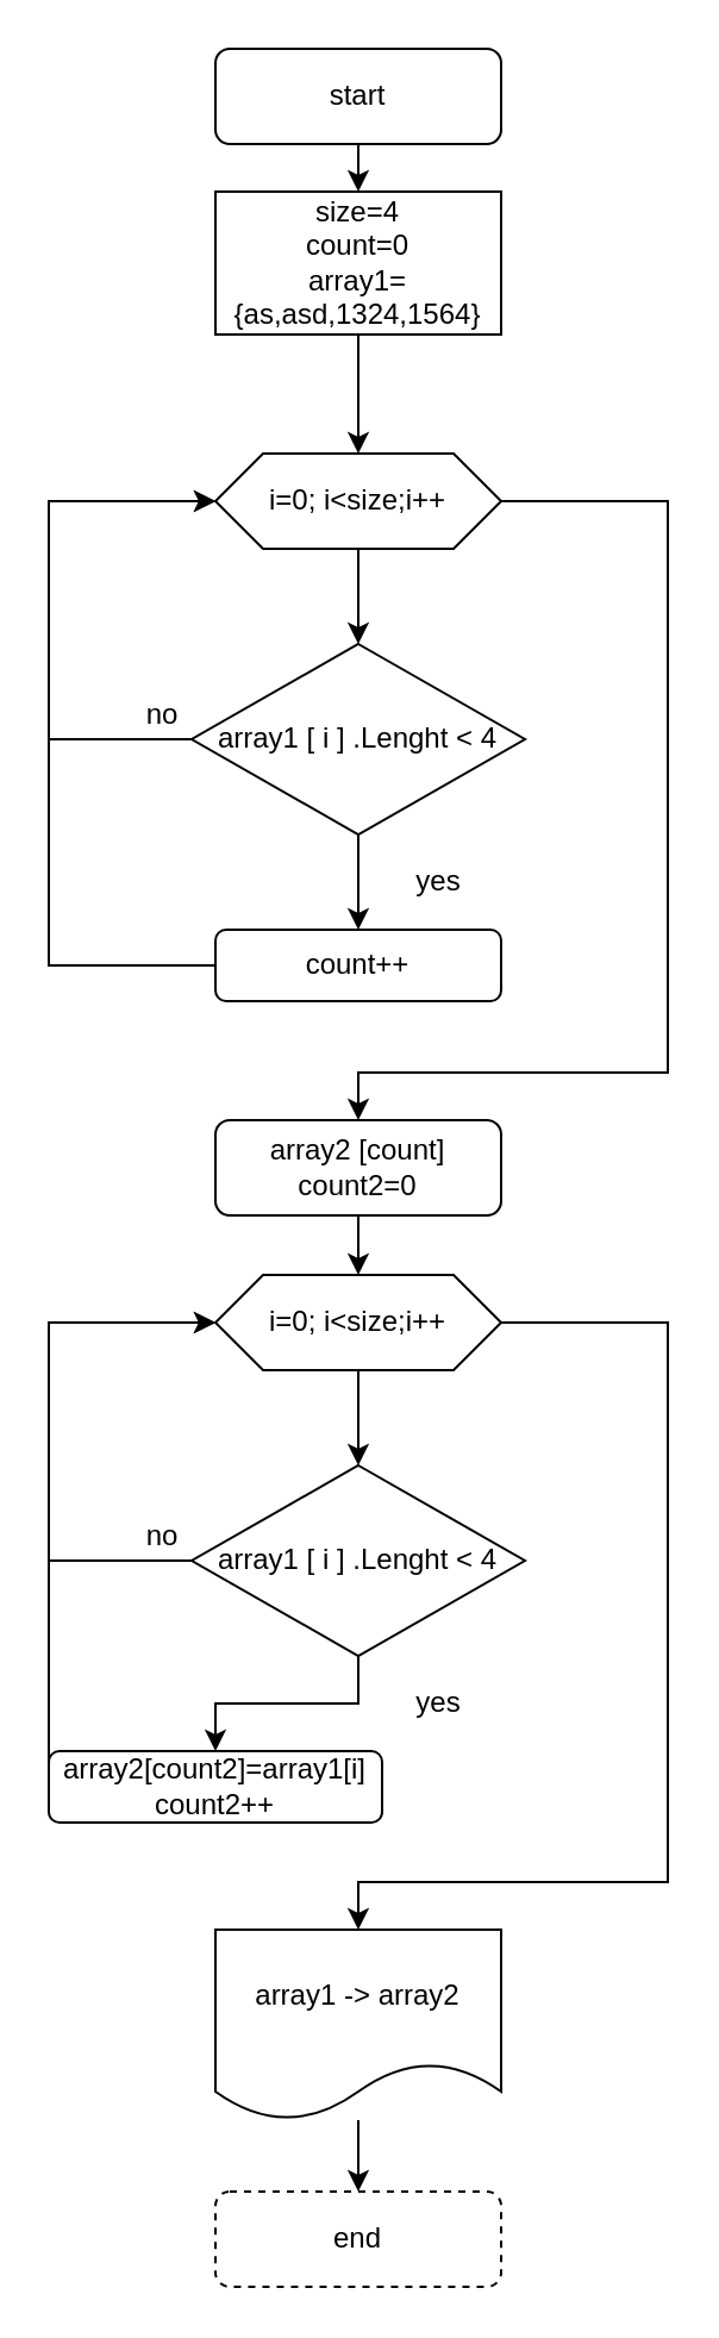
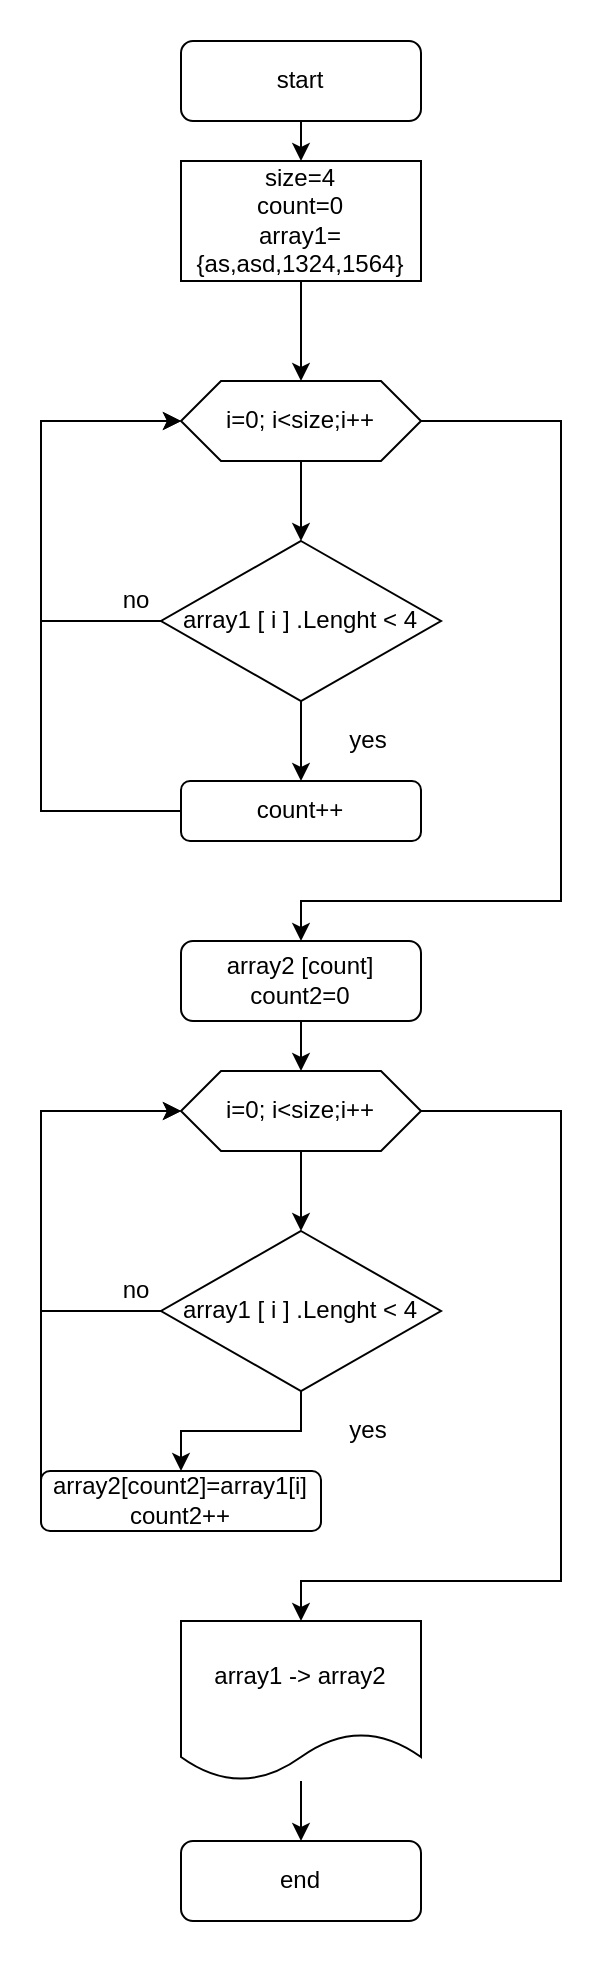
- <mxCell id="31" value="end" style="rounded=1;whiteSpace=wrap;html=1;dashed=1;" vertex="1" parent="1"><mxGeometry x="90" y="920" width="120" height="40" as="geometry" /></mxCell>
+ <mxCell id="31" value="end" style="rounded=1;whiteSpace=wrap;html=1;" vertex="1" parent="1"><mxGeometry x="90" y="920" width="120" height="40" as="geometry" /></mxCell>
